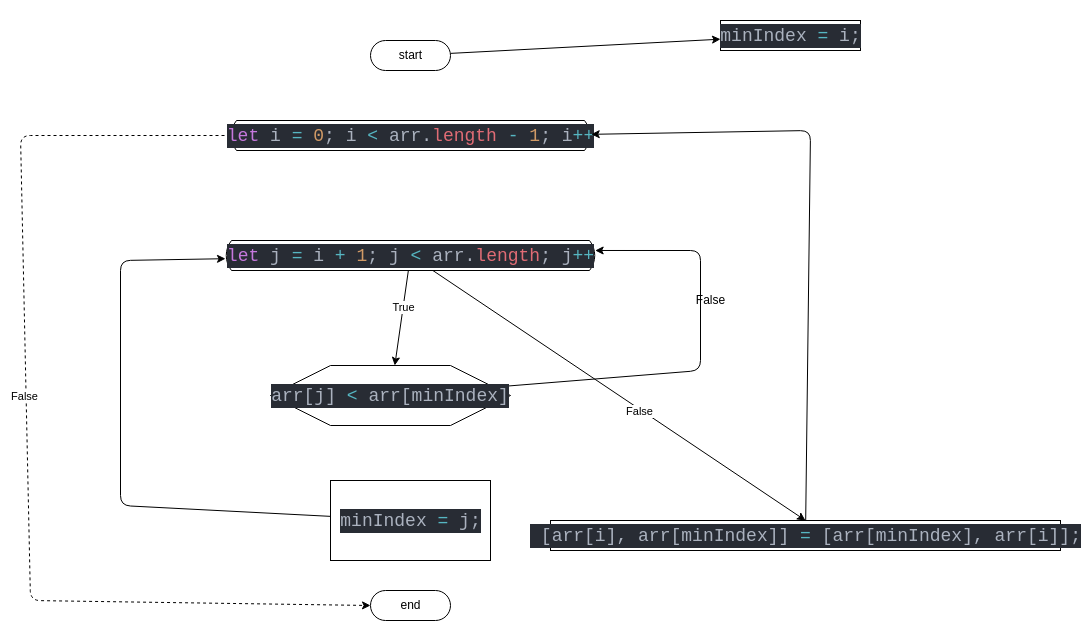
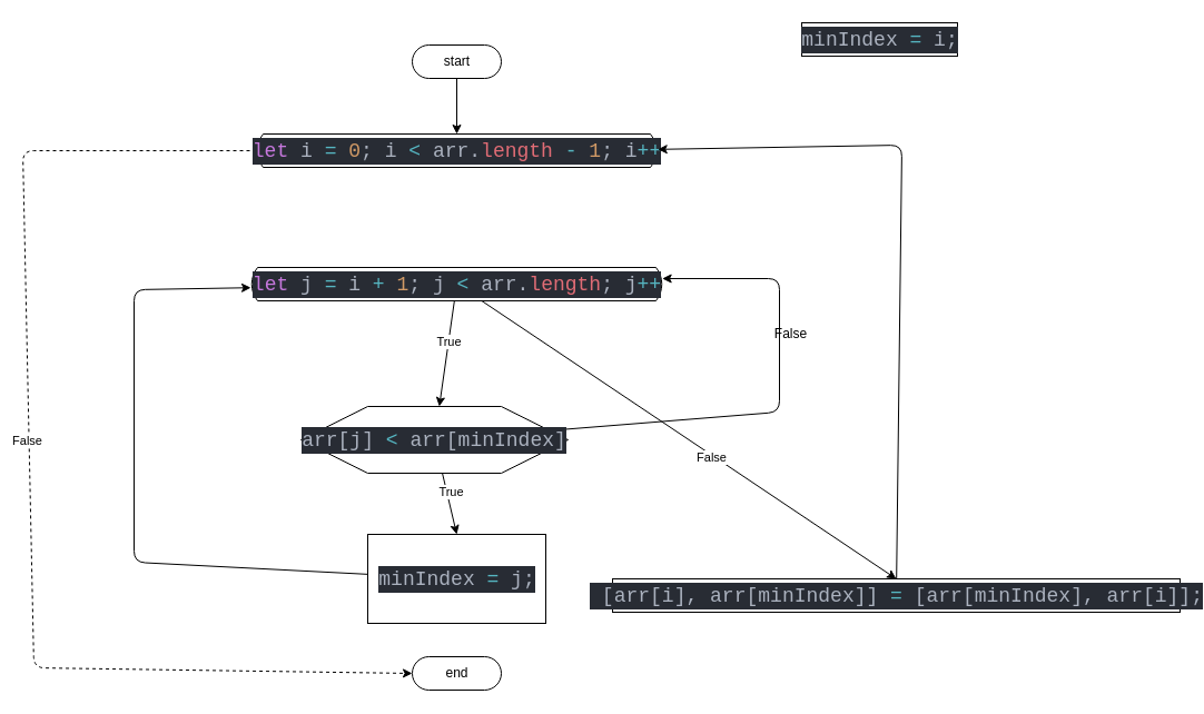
- <mxCell id="3" style="edgeStyle=none;html=1;" edge="1" parent="1" source="4" target="21"><mxGeometry relative="1" as="geometry" /></mxCell>
+ <mxCell id="3" style="edgeStyle=none;html=1;entryX=0.5;entryY=0;entryDx=0;entryDy=0;entryPerimeter=0;" edge="1" parent="1" source="4" target="7"><mxGeometry relative="1" as="geometry" /></mxCell>
+ <mxCell id="13" style="edgeStyle=none;html=1;entryX=0.5;entryY=0;entryDx=0;entryDy=0;" edge="1" parent="1" source="16" target="20"><mxGeometry relative="1" as="geometry" /></mxCell>
+ <mxCell id="14" value="True" style="edgeLabel;html=1;align=center;verticalAlign=middle;resizable=0;points=[];" vertex="1" connectable="0" parent="13"><mxGeometry x="-0.348" y="3" relative="1" as="geometry"><mxPoint as="offset" /></mxGeometry></mxCell>
